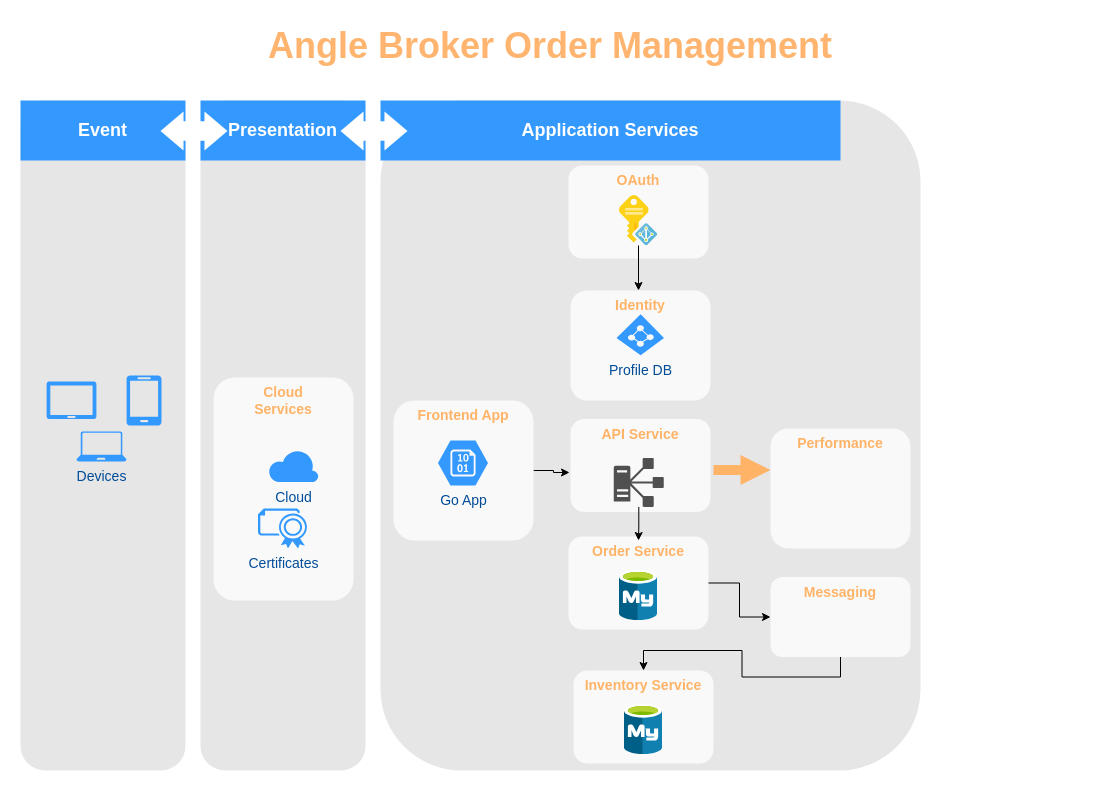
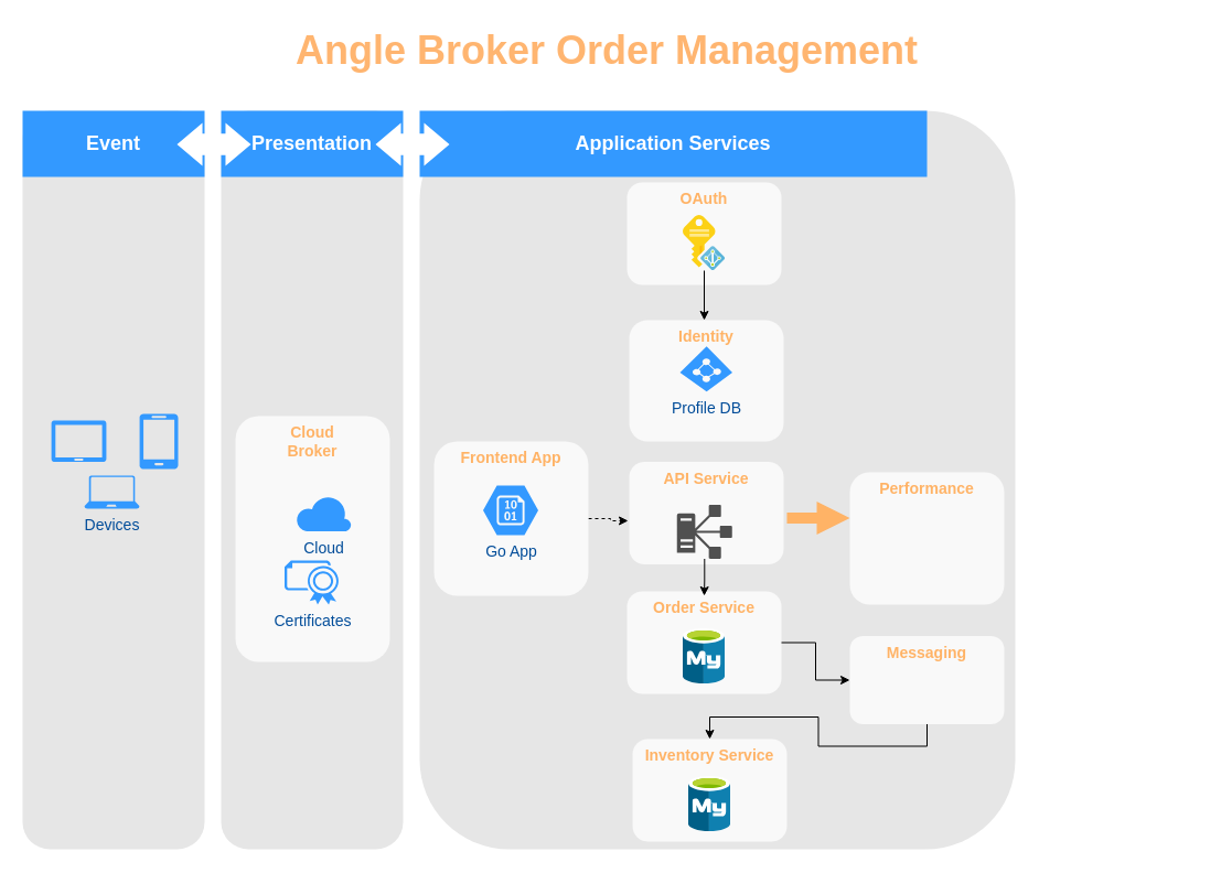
- <mxCell id="17" value="Cloud&lt;div&gt;Services&lt;/div&gt;" style="rounded=1;whiteSpace=wrap;html=1;dashed=1;strokeColor=none;strokeWidth=2;fillColor=#FFFFFF;fontFamily=Helvetica;fontSize=14;fontColor=#FFB366;opacity=75;verticalAlign=top;fontStyle=1" parent="1" vertex="1"><mxGeometry x="213" y="377" width="140" height="223" as="geometry" /></mxCell>
+ <mxCell id="17" value="Cloud&lt;div&gt;Broker&lt;/div&gt;" style="rounded=1;whiteSpace=wrap;html=1;dashed=1;strokeColor=none;strokeWidth=2;fillColor=#FFFFFF;fontFamily=Helvetica;fontSize=14;fontColor=#FFB366;opacity=75;verticalAlign=top;fontStyle=1" parent="1" vertex="1"><mxGeometry x="213" y="377" width="140" height="223" as="geometry" /></mxCell>
- <mxCell id="14" value="" style="edgeStyle=orthogonalEdgeStyle;rounded=0;orthogonalLoop=1;jettySize=auto;html=1;strokeWidth=1;entryX=-0.007;entryY=0.575;entryDx=0;entryDy=0;entryPerimeter=0;" edge="1" parent="1" source="15" target="37"><mxGeometry relative="1" as="geometry"><mxPoint x="623" y="470" as="targetPoint" /></mxGeometry></mxCell>
+ <mxCell id="14" value="" style="edgeStyle=orthogonalEdgeStyle;rounded=0;orthogonalLoop=1;jettySize=auto;html=1;strokeWidth=1;entryX=-0.007;entryY=0.575;entryDx=0;entryDy=0;entryPerimeter=0;dashed=1;" edge="1" parent="1" source="15" target="37"><mxGeometry relative="1" as="geometry"><mxPoint x="623" y="470" as="targetPoint" /></mxGeometry></mxCell>
